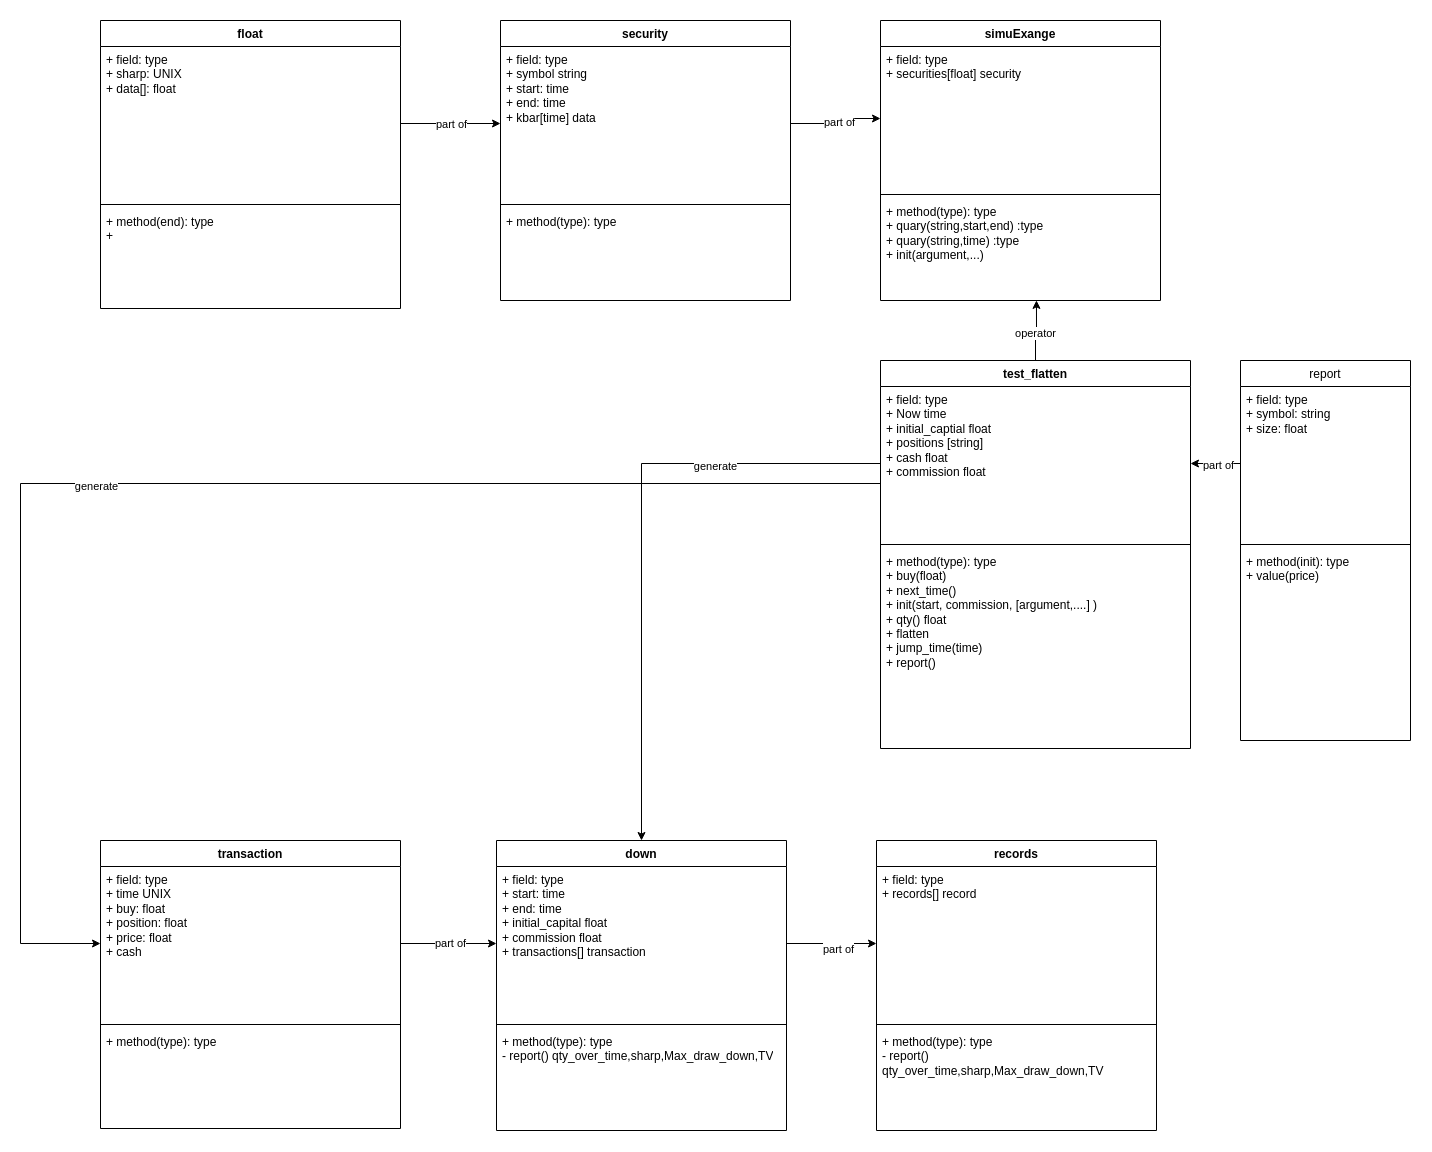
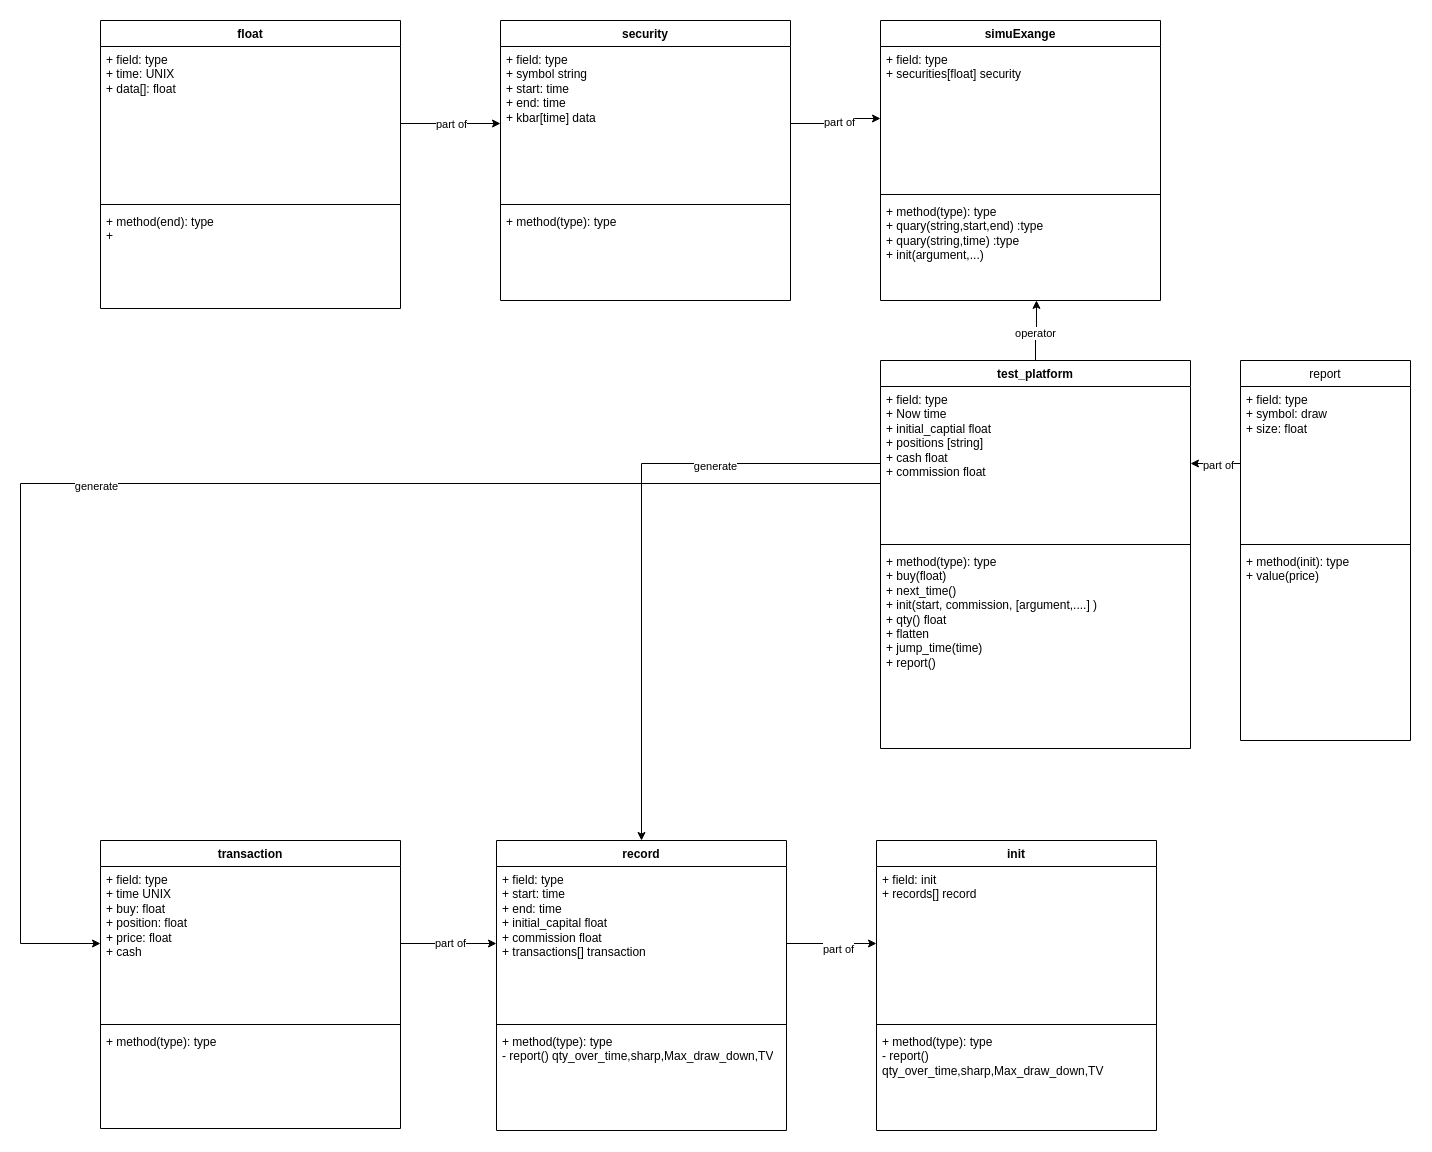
- <mxCell id="3" value="+ field: type&lt;br&gt;+ sharp: UNIX&lt;div&gt;+ data[]: float&lt;/div&gt;&lt;div&gt;&lt;br&gt;&lt;/div&gt;" style="text;strokeColor=none;fillColor=none;align=left;verticalAlign=top;spacingLeft=4;spacingRight=4;overflow=hidden;rotatable=0;points=[[0,0.5],[1,0.5]];portConstraint=eastwest;whiteSpace=wrap;html=1;" parent="2" vertex="1"><mxGeometry y="26" width="300" height="154" as="geometry" /></mxCell>
+ <mxCell id="3" value="+ field: type&lt;br&gt;+ time: UNIX&lt;div&gt;+ data[]: float&lt;/div&gt;&lt;div&gt;&lt;br&gt;&lt;/div&gt;" style="text;strokeColor=none;fillColor=none;align=left;verticalAlign=top;spacingLeft=4;spacingRight=4;overflow=hidden;rotatable=0;points=[[0,0.5],[1,0.5]];portConstraint=eastwest;whiteSpace=wrap;html=1;" parent="2" vertex="1"><mxGeometry y="26" width="300" height="154" as="geometry" /></mxCell>
- <mxCell id="26" value="test_flatten" style="swimlane;fontStyle=1;align=center;verticalAlign=top;childLayout=stackLayout;horizontal=1;startSize=26;horizontalStack=0;resizeParent=1;resizeParentMax=0;resizeLast=0;collapsible=1;marginBottom=0;whiteSpace=wrap;html=1;" parent="1" vertex="1"><mxGeometry x="880" y="360" width="310" height="388" as="geometry" /></mxCell>
+ <mxCell id="26" value="test_platform" style="swimlane;fontStyle=1;align=center;verticalAlign=top;childLayout=stackLayout;horizontal=1;startSize=26;horizontalStack=0;resizeParent=1;resizeParentMax=0;resizeLast=0;collapsible=1;marginBottom=0;whiteSpace=wrap;html=1;" parent="1" vertex="1"><mxGeometry x="880" y="360" width="310" height="388" as="geometry" /></mxCell>
- <mxCell id="45" value="+ field: type&lt;br&gt;+ symbol: string&lt;div&gt;+ size: float&lt;/div&gt;&lt;div&gt;&lt;br&gt;&lt;/div&gt;" style="text;strokeColor=none;fillColor=none;align=left;verticalAlign=top;spacingLeft=4;spacingRight=4;overflow=hidden;rotatable=0;points=[[0,0.5],[1,0.5]];portConstraint=eastwest;whiteSpace=wrap;html=1;" parent="44" vertex="1"><mxGeometry y="26" width="170" height="154" as="geometry" /></mxCell>
+ <mxCell id="45" value="+ field: type&lt;br&gt;+ symbol: draw&lt;div&gt;+ size: float&lt;/div&gt;&lt;div&gt;&lt;br&gt;&lt;/div&gt;" style="text;strokeColor=none;fillColor=none;align=left;verticalAlign=top;spacingLeft=4;spacingRight=4;overflow=hidden;rotatable=0;points=[[0,0.5],[1,0.5]];portConstraint=eastwest;whiteSpace=wrap;html=1;" parent="44" vertex="1"><mxGeometry y="26" width="170" height="154" as="geometry" /></mxCell>
- <mxCell id="18" value="down" style="swimlane;fontStyle=1;align=center;verticalAlign=top;childLayout=stackLayout;horizontal=1;startSize=26;horizontalStack=0;resizeParent=1;resizeParentMax=0;resizeLast=0;collapsible=1;marginBottom=0;whiteSpace=wrap;html=1;" parent="1" vertex="1"><mxGeometry x="496" y="840" width="290" height="290" as="geometry" /></mxCell>
+ <mxCell id="18" value="record" style="swimlane;fontStyle=1;align=center;verticalAlign=top;childLayout=stackLayout;horizontal=1;startSize=26;horizontalStack=0;resizeParent=1;resizeParentMax=0;resizeLast=0;collapsible=1;marginBottom=0;whiteSpace=wrap;html=1;" parent="1" vertex="1"><mxGeometry x="496" y="840" width="290" height="290" as="geometry" /></mxCell>
- <mxCell id="22" value="records" style="swimlane;fontStyle=1;align=center;verticalAlign=top;childLayout=stackLayout;horizontal=1;startSize=26;horizontalStack=0;resizeParent=1;resizeParentMax=0;resizeLast=0;collapsible=1;marginBottom=0;whiteSpace=wrap;html=1;" parent="1" vertex="1"><mxGeometry x="876" y="840" width="280" height="290" as="geometry" /></mxCell>
+ <mxCell id="22" value="init" style="swimlane;fontStyle=1;align=center;verticalAlign=top;childLayout=stackLayout;horizontal=1;startSize=26;horizontalStack=0;resizeParent=1;resizeParentMax=0;resizeLast=0;collapsible=1;marginBottom=0;whiteSpace=wrap;html=1;" parent="1" vertex="1"><mxGeometry x="876" y="840" width="280" height="290" as="geometry" /></mxCell>
- <mxCell id="23" value="+ field: type&lt;div&gt;+ records[] record&lt;/div&gt;" style="text;strokeColor=none;fillColor=none;align=left;verticalAlign=top;spacingLeft=4;spacingRight=4;overflow=hidden;rotatable=0;points=[[0,0.5],[1,0.5]];portConstraint=eastwest;whiteSpace=wrap;html=1;" parent="22" vertex="1"><mxGeometry y="26" width="280" height="154" as="geometry" /></mxCell>
+ <mxCell id="23" value="+ field: init&lt;div&gt;+ records[] record&lt;/div&gt;" style="text;strokeColor=none;fillColor=none;align=left;verticalAlign=top;spacingLeft=4;spacingRight=4;overflow=hidden;rotatable=0;points=[[0,0.5],[1,0.5]];portConstraint=eastwest;whiteSpace=wrap;html=1;" parent="22" vertex="1"><mxGeometry y="26" width="280" height="154" as="geometry" /></mxCell>
